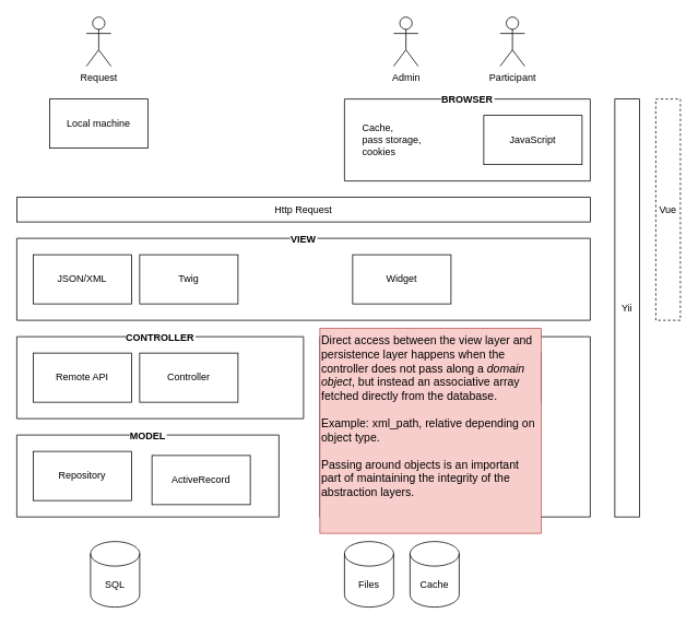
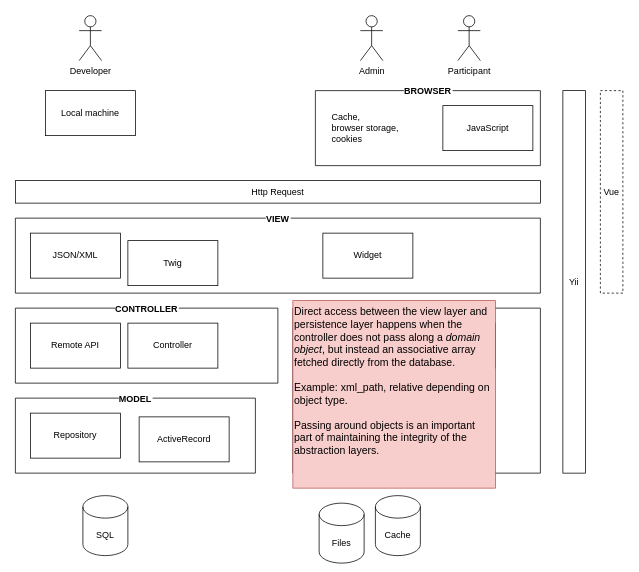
- <mxCell id="17" value="Request" style="shape=umlActor;verticalLabelPosition=bottom;verticalAlign=top;html=1;outlineConnect=0;" parent="1" vertex="1"><mxGeometry x="105" y="20" width="30" height="60" as="geometry" /></mxCell>
+ <mxCell id="17" value="Developer" style="shape=umlActor;verticalLabelPosition=bottom;verticalAlign=top;html=1;outlineConnect=0;" parent="1" vertex="1"><mxGeometry x="105" y="20" width="30" height="60" as="geometry" /></mxCell>
- <mxCell id="24" value="&lt;div align=&quot;left&quot;&gt;Cache,&lt;br&gt;&lt;/div&gt;&lt;div align=&quot;left&quot;&gt;pass storage,&lt;/div&gt;&lt;div align=&quot;left&quot;&gt;cookies&lt;/div&gt;" style="text;html=1;strokeColor=none;fillColor=none;align=left;verticalAlign=middle;whiteSpace=wrap;rounded=0;" parent="22" vertex="1"><mxGeometry x="20" y="40" width="130" height="20" as="geometry" /></mxCell>
+ <mxCell id="24" value="&lt;div align=&quot;left&quot;&gt;Cache,&lt;br&gt;&lt;/div&gt;&lt;div align=&quot;left&quot;&gt;browser storage,&lt;/div&gt;&lt;div align=&quot;left&quot;&gt;cookies&lt;/div&gt;" style="text;html=1;strokeColor=none;fillColor=none;align=left;verticalAlign=middle;whiteSpace=wrap;rounded=0;" parent="22" vertex="1"><mxGeometry x="20" y="40" width="130" height="20" as="geometry" /></mxCell>
- <mxCell id="13" value="Twig" style="rounded=0;whiteSpace=wrap;html=1;" parent="10" vertex="1"><mxGeometry x="150" y="20" width="120" height="60" as="geometry" /></mxCell>
+ <mxCell id="13" value="Twig" style="rounded=0;whiteSpace=wrap;html=1;" parent="10" vertex="1"><mxGeometry x="150" y="30" width="120" height="60" as="geometry" /></mxCell>
- <mxCell id="25" value="Files" style="shape=cylinder3;whiteSpace=wrap;html=1;boundedLbl=1;backgroundOutline=1;size=15;" parent="1" vertex="1"><mxGeometry x="420" y="660" width="60" height="80" as="geometry" /></mxCell>
+ <mxCell id="25" value="Files" style="shape=cylinder3;whiteSpace=wrap;html=1;boundedLbl=1;backgroundOutline=1;size=15;" parent="1" vertex="1"><mxGeometry x="425" y="670" width="60" height="80" as="geometry" /></mxCell>
